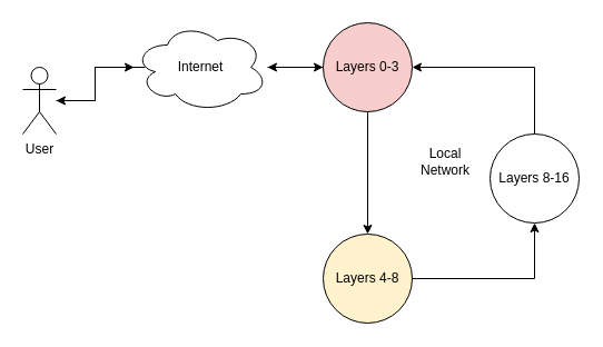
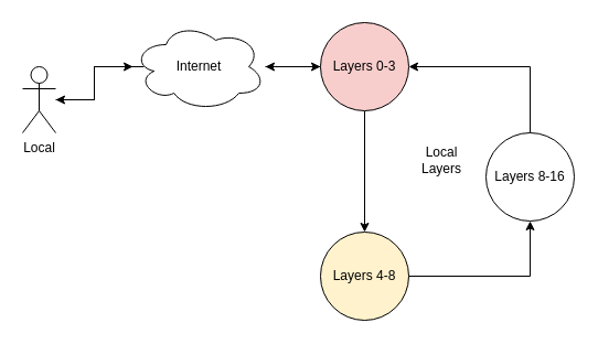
- <mxCell id="3" value="User" style="shape=umlActor;verticalLabelPosition=bottom;verticalAlign=top;html=1;outlineConnect=0;" vertex="1" parent="1"><mxGeometry x="20" y="60" width="30" height="60" as="geometry" /></mxCell>
+ <mxCell id="3" value="Local" style="shape=umlActor;verticalLabelPosition=bottom;verticalAlign=top;html=1;outlineConnect=0;" vertex="1" parent="1"><mxGeometry x="20" y="60" width="30" height="60" as="geometry" /></mxCell>
- <mxCell id="14" value="Local Network" style="text;html=1;align=center;verticalAlign=middle;whiteSpace=wrap;rounded=0;" vertex="1" parent="1"><mxGeometry x="370" y="130" width="60" height="30" as="geometry" /></mxCell>
+ <mxCell id="14" value="Local Layers" style="text;html=1;align=center;verticalAlign=middle;whiteSpace=wrap;rounded=0;" vertex="1" parent="1"><mxGeometry x="370" y="130" width="60" height="30" as="geometry" /></mxCell>
